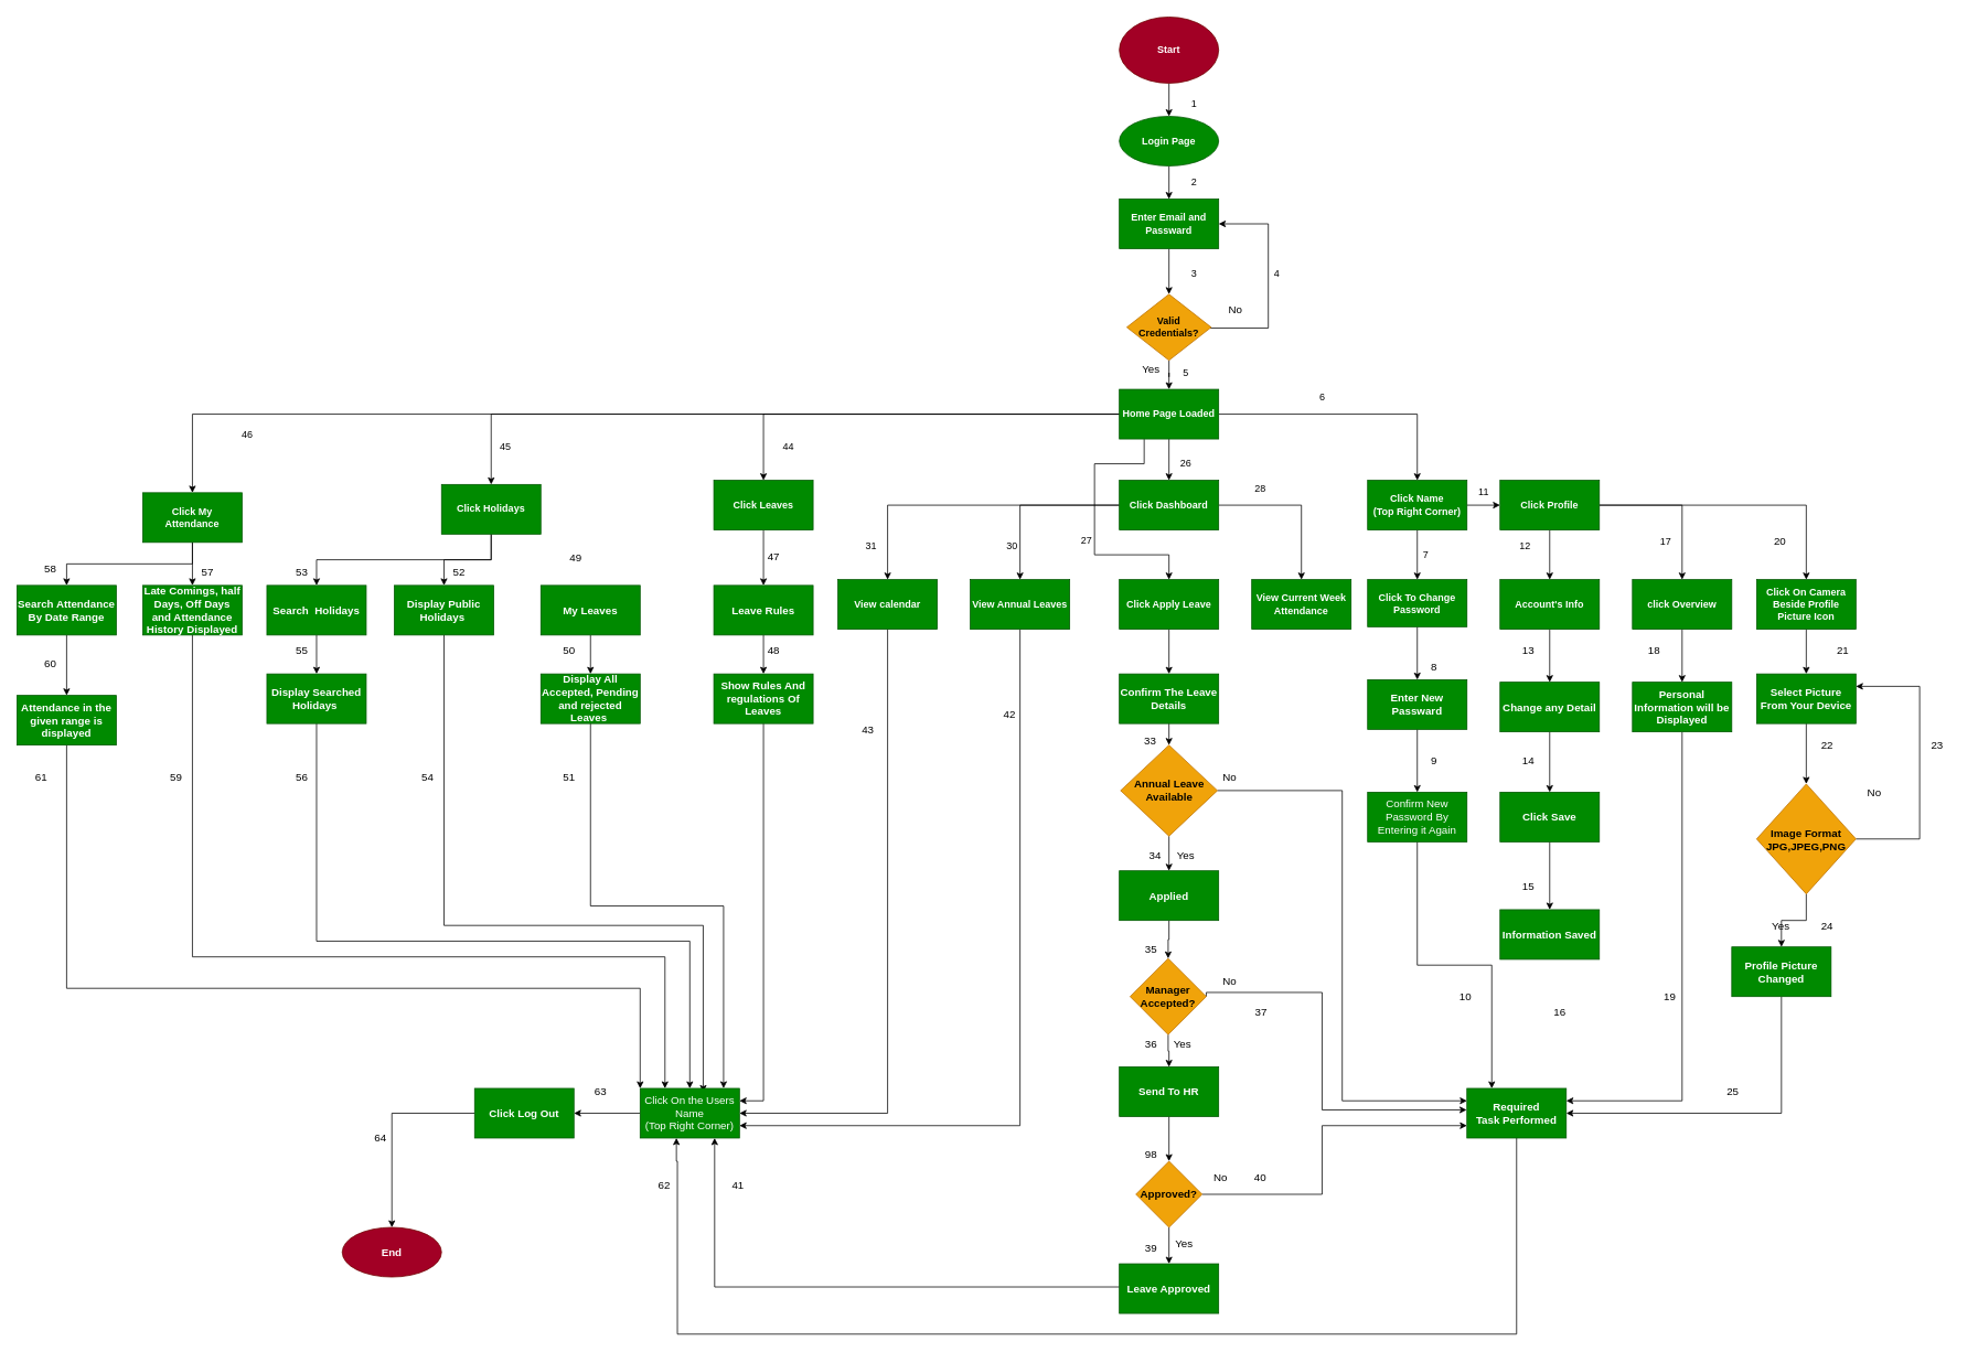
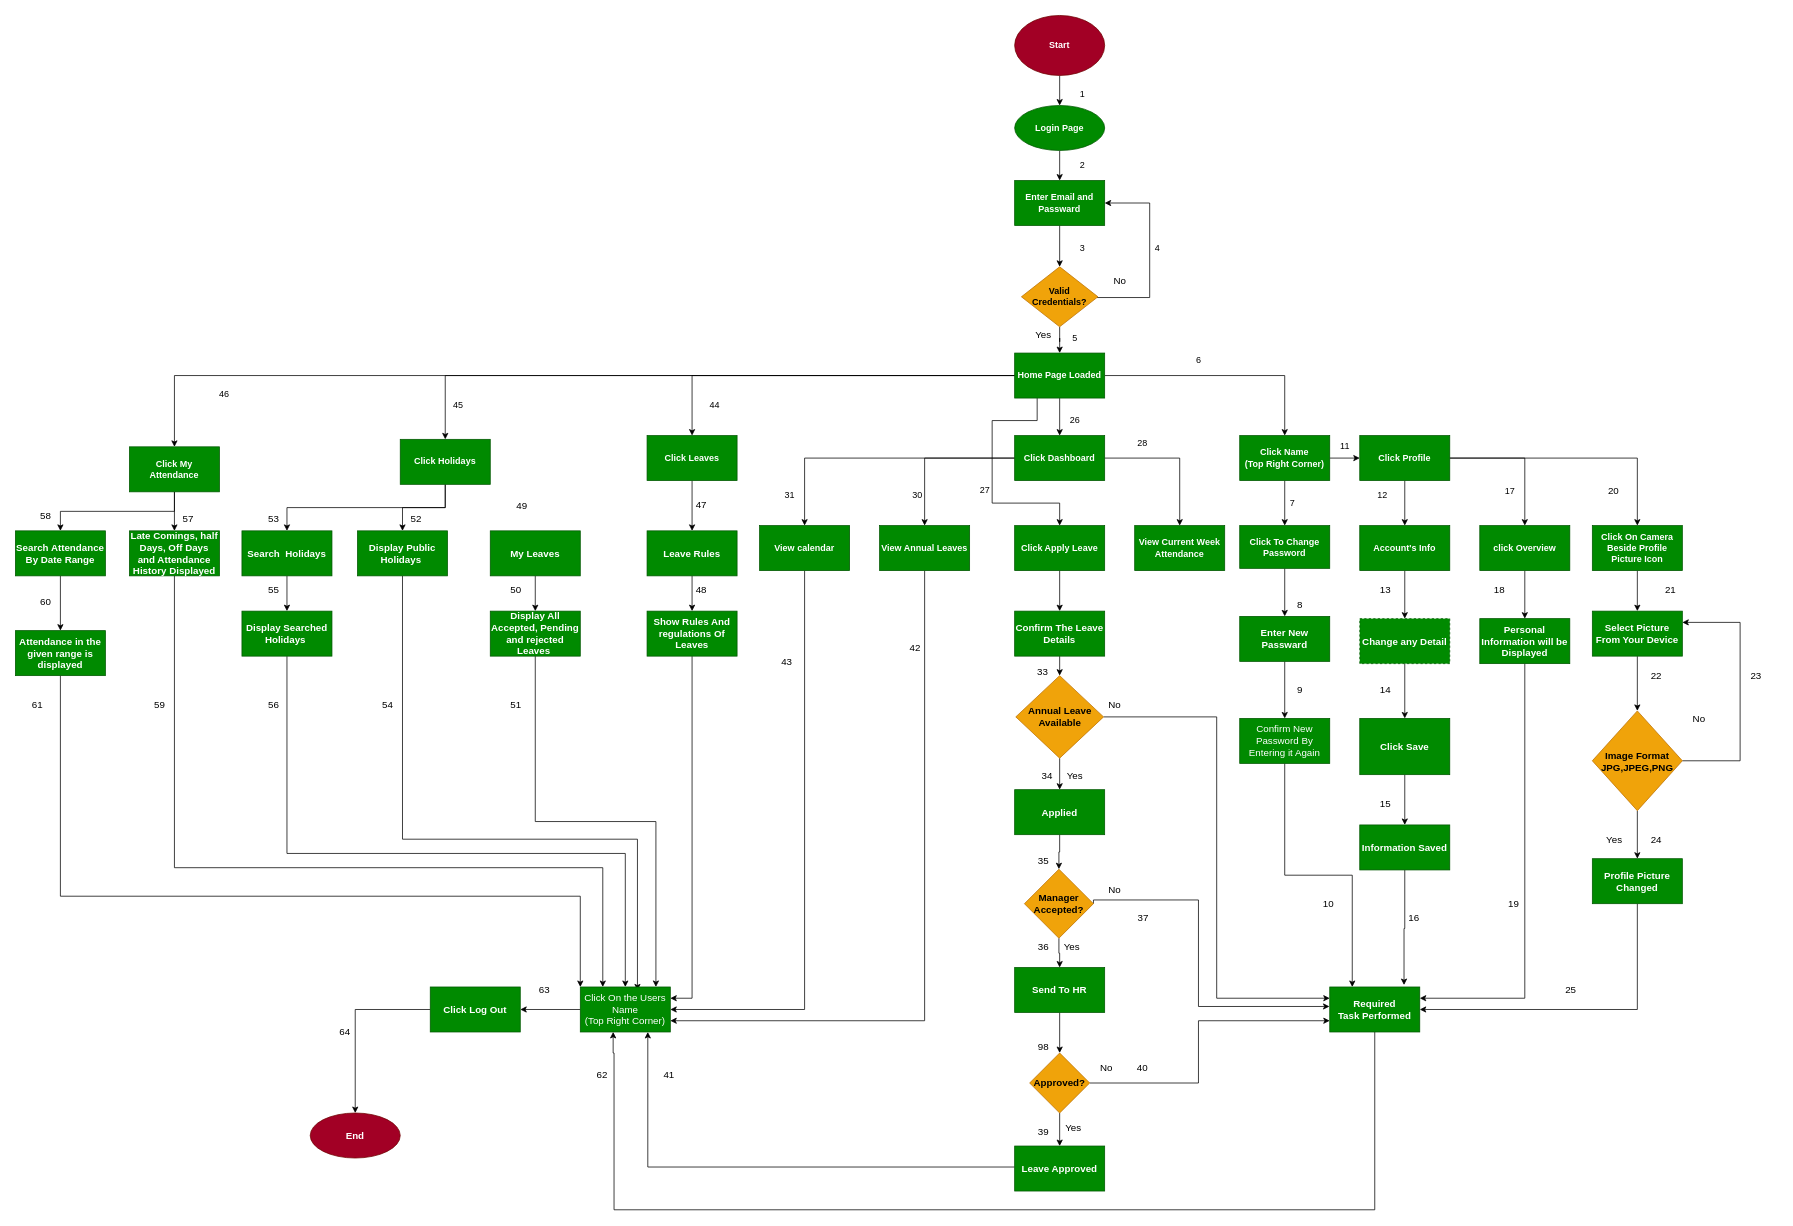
- <mxCell id="89" value="&lt;b&gt;Change any Detail&lt;/b&gt;" style="rounded=0;whiteSpace=wrap;html=1;strokeWidth=1;fontSize=13;fillColor=#008a00;fontColor=#ffffff;strokeColor=#005700;" vertex="1" parent="1"><mxGeometry x="1812" y="824" width="120" height="60" as="geometry" /></mxCell>
+ <mxCell id="89" value="&lt;b&gt;Change any Detail&lt;/b&gt;" style="rounded=0;whiteSpace=wrap;html=1;strokeWidth=1;fontSize=13;fillColor=#008a00;fontColor=#ffffff;strokeColor=#005700;dashed=1;" vertex="1" parent="1"><mxGeometry x="1812" y="824" width="120" height="60" as="geometry" /></mxCell>
- <mxCell id="91" value="&lt;b&gt;Click Save&lt;/b&gt;" style="rounded=0;whiteSpace=wrap;html=1;strokeWidth=1;fontSize=13;fillColor=#008a00;fontColor=#ffffff;strokeColor=#005700;" vertex="1" parent="1"><mxGeometry x="1812" y="957" width="120" height="60" as="geometry" /></mxCell>
+ <mxCell id="91" value="&lt;b&gt;Click Save&lt;/b&gt;" style="rounded=0;whiteSpace=wrap;html=1;strokeWidth=1;fontSize=13;fillColor=#008a00;fontColor=#ffffff;strokeColor=#005700;" vertex="1" parent="1"><mxGeometry x="1812" y="957" width="120" height="75" as="geometry" /></mxCell>
- <mxCell id="80" value="&lt;b&gt;Profile Picture Changed&lt;/b&gt;" style="rounded=0;whiteSpace=wrap;html=1;strokeWidth=1;fontSize=13;fillColor=#008a00;fontColor=#ffffff;strokeColor=#005700;" vertex="1" parent="1"><mxGeometry x="2092" y="1144" width="120" height="60" as="geometry" /></mxCell>
+ <mxCell id="80" value="&lt;b&gt;Profile Picture Changed&lt;/b&gt;" style="rounded=0;whiteSpace=wrap;html=1;strokeWidth=1;fontSize=13;fillColor=#008a00;fontColor=#ffffff;strokeColor=#005700;" vertex="1" parent="1"><mxGeometry x="2122" y="1144" width="120" height="60" as="geometry" /></mxCell>
+ <mxCell id="92" style="edgeStyle=orthogonalEdgeStyle;rounded=0;orthogonalLoop=1;jettySize=auto;html=1;exitX=0.5;exitY=1;exitDx=0;exitDy=0;entryX=0.825;entryY=-0.044;entryDx=0;entryDy=0;entryPerimeter=0;fontSize=13;" edge="1" parent="1" source="93" target="156"><mxGeometry relative="1" as="geometry" /></mxCell>
